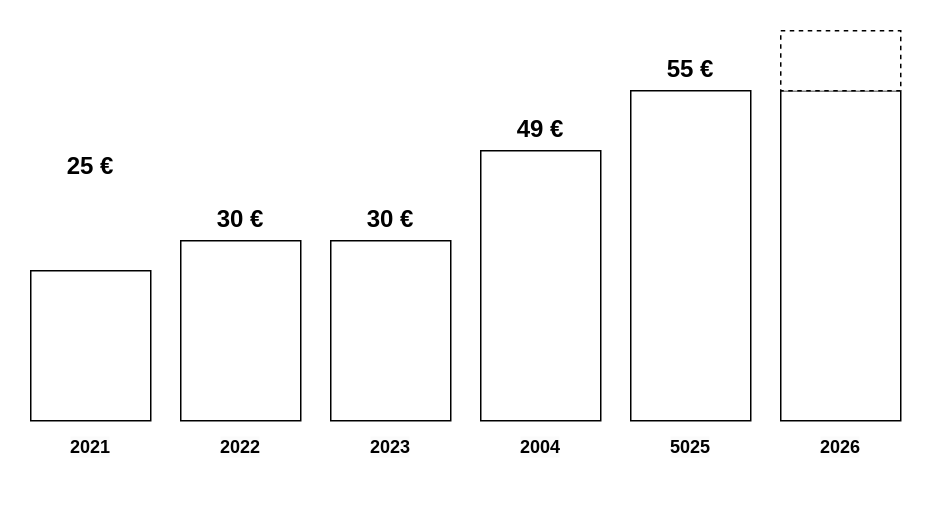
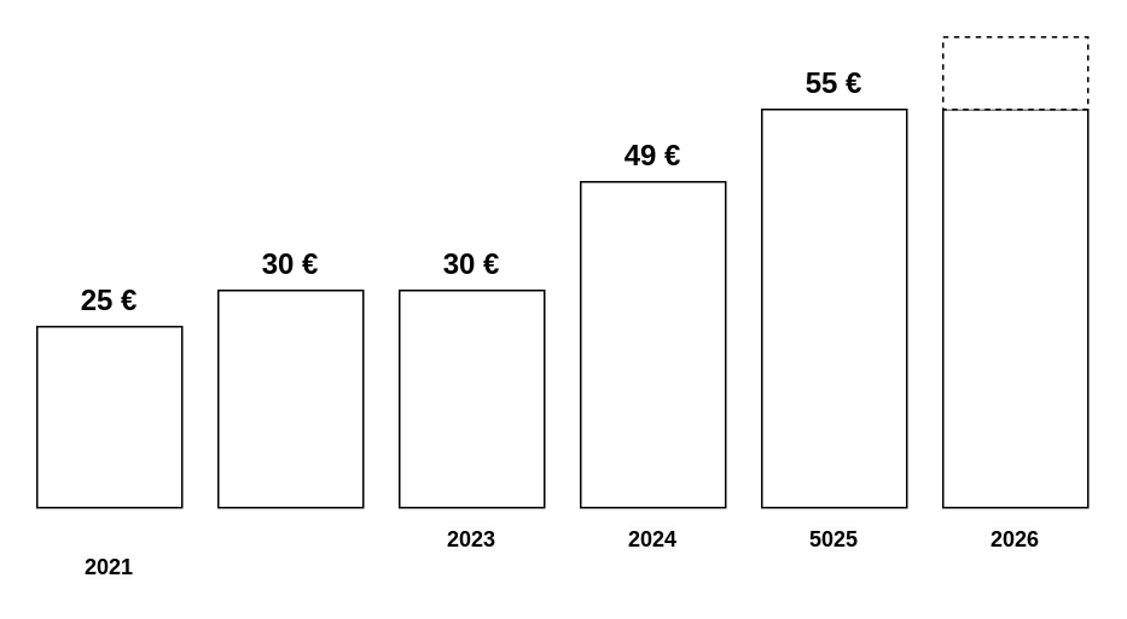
- <mxCell id="7" value="&lt;b&gt;25 €&lt;/b&gt;" style="text;html=1;strokeColor=none;fillColor=none;align=center;verticalAlign=middle;whiteSpace=wrap;rounded=0;fontSize=16;" vertex="1" parent="1"><mxGeometry x="30" y="95" width="60" height="30" as="geometry" /></mxCell>
+ <mxCell id="7" value="&lt;b&gt;25 €&lt;/b&gt;" style="text;html=1;strokeColor=none;fillColor=none;align=center;verticalAlign=middle;whiteSpace=wrap;rounded=0;fontSize=16;" vertex="1" parent="1"><mxGeometry x="30" y="150" width="60" height="30" as="geometry" /></mxCell>
- <mxCell id="17" value="&lt;span style=&quot;color: rgb(0, 0, 0); font-family: Helvetica; font-size: 12px; font-style: normal; font-variant-ligatures: normal; font-variant-caps: normal; font-weight: 700; letter-spacing: normal; orphans: 2; text-indent: 0px; text-transform: none; widows: 2; word-spacing: 0px; -webkit-text-stroke-width: 0px; background-color: rgb(251, 251, 251); text-decoration-thickness: initial; text-decoration-style: initial; text-decoration-color: initial; float: none; display: inline !important;&quot;&gt;2004&lt;/span&gt;" style="text;whiteSpace=wrap;html=1;fontSize=16;align=center;" vertex="1" parent="1"><mxGeometry x="330" y="280" width="60" height="40" as="geometry" /></mxCell>
+ <mxCell id="17" value="&lt;span style=&quot;color: rgb(0, 0, 0); font-family: Helvetica; font-size: 12px; font-style: normal; font-variant-ligatures: normal; font-variant-caps: normal; font-weight: 700; letter-spacing: normal; orphans: 2; text-indent: 0px; text-transform: none; widows: 2; word-spacing: 0px; -webkit-text-stroke-width: 0px; background-color: rgb(251, 251, 251); text-decoration-thickness: initial; text-decoration-style: initial; text-decoration-color: initial; float: none; display: inline !important;&quot;&gt;2024&lt;/span&gt;" style="text;whiteSpace=wrap;html=1;fontSize=16;align=center;" vertex="1" parent="1"><mxGeometry x="330" y="280" width="60" height="40" as="geometry" /></mxCell>
- <mxCell id="14" value="&lt;meta charset=&quot;utf-8&quot;&gt;&lt;span style=&quot;color: rgb(0, 0, 0); font-family: Helvetica; font-size: 12px; font-style: normal; font-variant-ligatures: normal; font-variant-caps: normal; font-weight: 700; letter-spacing: normal; orphans: 2; text-indent: 0px; text-transform: none; widows: 2; word-spacing: 0px; -webkit-text-stroke-width: 0px; background-color: rgb(251, 251, 251); text-decoration-thickness: initial; text-decoration-style: initial; text-decoration-color: initial; float: none; display: inline !important;&quot;&gt;2021&lt;/span&gt;" style="text;whiteSpace=wrap;html=1;fontSize=16;align=center;" vertex="1" parent="1"><mxGeometry x="30" y="280" width="60" height="40" as="geometry" /></mxCell>
+ <mxCell id="14" value="&lt;meta charset=&quot;utf-8&quot;&gt;&lt;span style=&quot;color: rgb(0, 0, 0); font-family: Helvetica; font-size: 12px; font-style: normal; font-variant-ligatures: normal; font-variant-caps: normal; font-weight: 700; letter-spacing: normal; orphans: 2; text-indent: 0px; text-transform: none; widows: 2; word-spacing: 0px; -webkit-text-stroke-width: 0px; background-color: rgb(251, 251, 251); text-decoration-thickness: initial; text-decoration-style: initial; text-decoration-color: initial; float: none; display: inline !important;&quot;&gt;2021&lt;/span&gt;" style="text;whiteSpace=wrap;html=1;fontSize=16;align=center;" vertex="1" parent="1"><mxGeometry x="30" y="295" width="60" height="40" as="geometry" /></mxCell>
- <mxCell id="15" value="&lt;span style=&quot;color: rgb(0, 0, 0); font-family: Helvetica; font-size: 12px; font-style: normal; font-variant-ligatures: normal; font-variant-caps: normal; font-weight: 700; letter-spacing: normal; orphans: 2; text-indent: 0px; text-transform: none; widows: 2; word-spacing: 0px; -webkit-text-stroke-width: 0px; background-color: rgb(251, 251, 251); text-decoration-thickness: initial; text-decoration-style: initial; text-decoration-color: initial; float: none; display: inline !important;&quot;&gt;2022&lt;/span&gt;" style="text;whiteSpace=wrap;html=1;fontSize=16;align=center;" vertex="1" parent="1"><mxGeometry x="130" y="280" width="60" height="40" as="geometry" /></mxCell>
